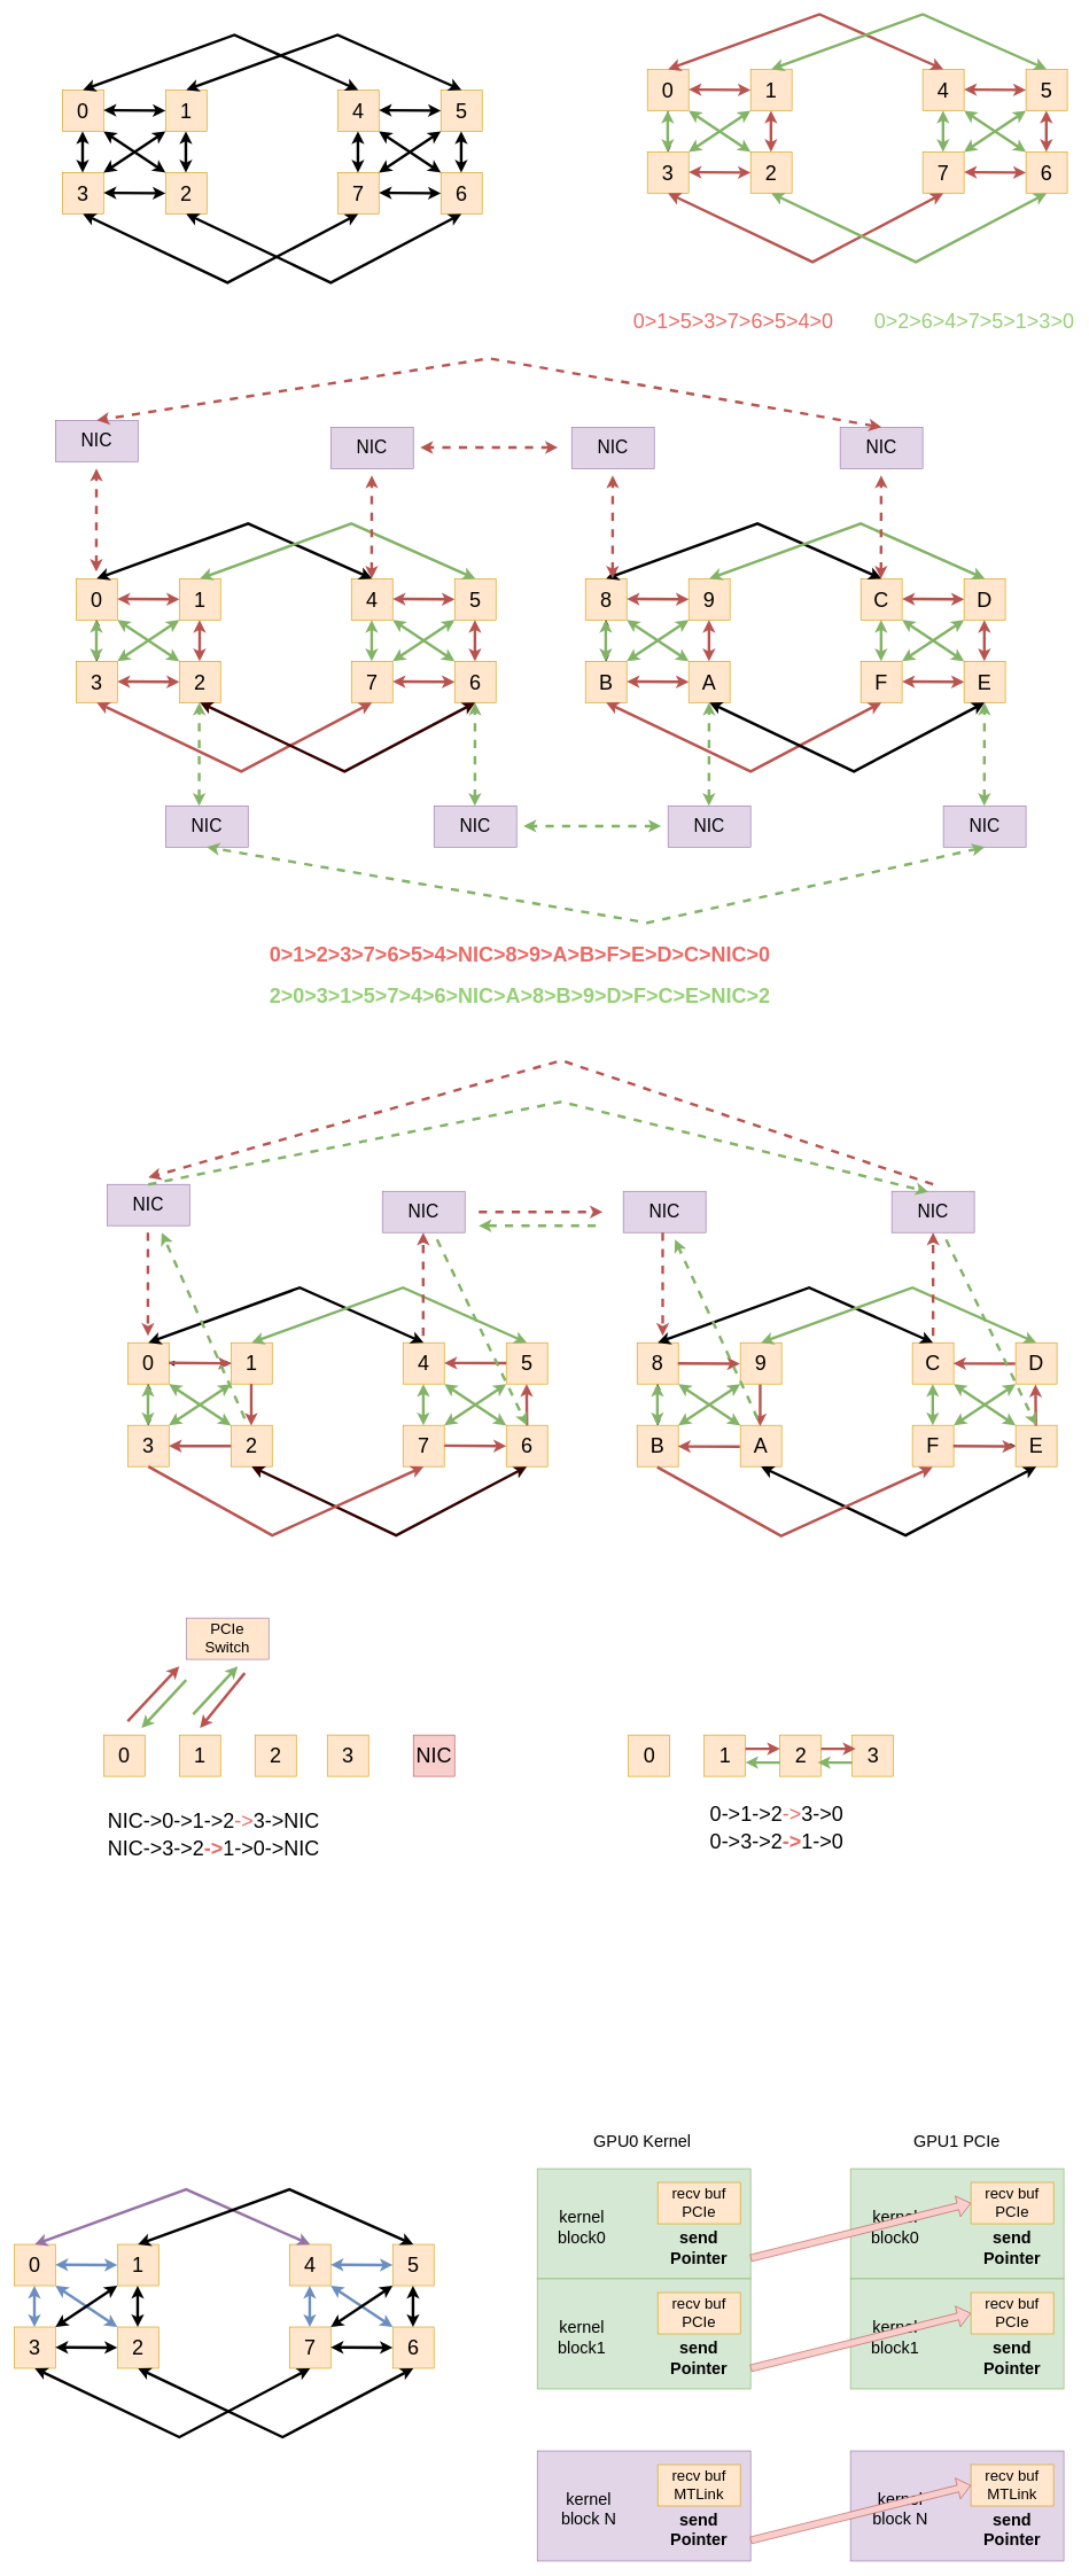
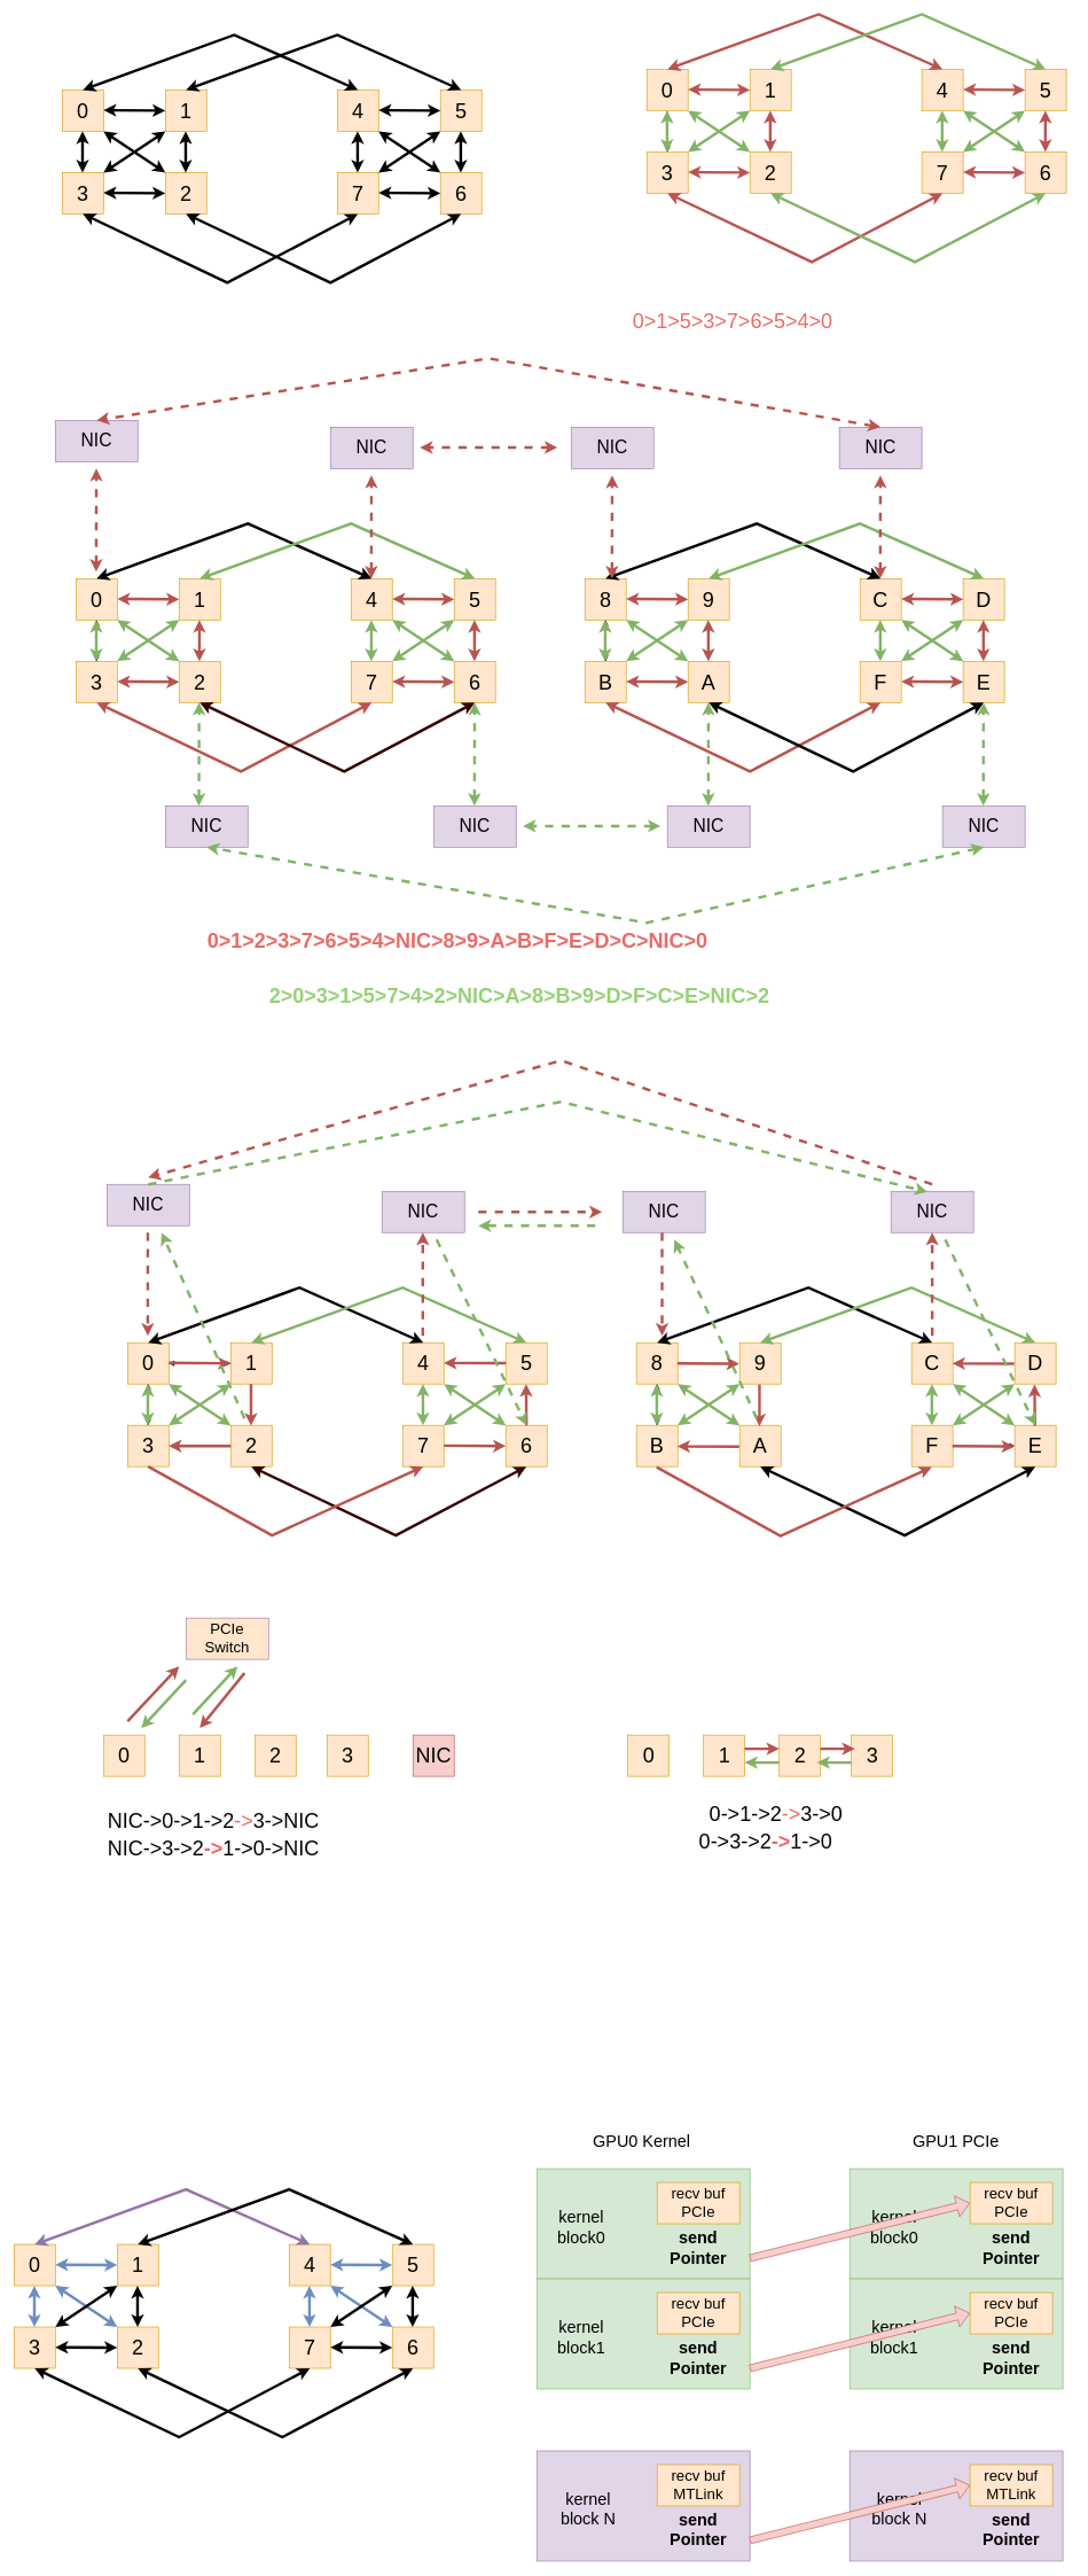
- <mxCell id="76" value="&lt;font color=&quot;#97d077&quot; style=&quot;font-size: 30px;&quot;&gt;0&amp;gt;2&amp;gt;6&amp;gt;4&amp;gt;7&amp;gt;5&amp;gt;1&amp;gt;3&amp;gt;0&lt;/font&gt;" style="text;html=1;strokeColor=none;fillColor=none;align=center;verticalAlign=middle;whiteSpace=wrap;rounded=0;" parent="1" vertex="1"><mxGeometry x="1270" y="450" width="290" height="30" as="geometry" /></mxCell>
- <mxCell id="133" value="&lt;font color=&quot;#ea6b66&quot; style=&quot;font-size: 30px;&quot;&gt;&lt;b&gt;0&amp;gt;1&amp;gt;2&amp;gt;3&amp;gt;7&amp;gt;6&amp;gt;5&amp;gt;4&amp;gt;NIC&amp;gt;8&amp;gt;9&amp;gt;A&amp;gt;B&amp;gt;F&amp;gt;E&amp;gt;D&amp;gt;C&amp;gt;NIC&amp;gt;0&lt;/b&gt;&lt;/font&gt;" style="text;html=1;strokeColor=none;fillColor=none;align=center;verticalAlign=middle;whiteSpace=wrap;rounded=0;" parent="1" vertex="1"><mxGeometry x="100" y="1370" width="1310" height="30" as="geometry" /></mxCell>
+ <mxCell id="133" value="&lt;font color=&quot;#ea6b66&quot; style=&quot;font-size: 30px;&quot;&gt;&lt;b&gt;0&amp;gt;1&amp;gt;2&amp;gt;3&amp;gt;7&amp;gt;6&amp;gt;5&amp;gt;4&amp;gt;NIC&amp;gt;8&amp;gt;9&amp;gt;A&amp;gt;B&amp;gt;F&amp;gt;E&amp;gt;D&amp;gt;C&amp;gt;NIC&amp;gt;0&lt;/b&gt;&lt;/font&gt;" style="text;html=1;strokeColor=none;fillColor=none;align=center;verticalAlign=middle;whiteSpace=wrap;rounded=0;" parent="1" vertex="1"><mxGeometry x="10" y="1350" width="1310" height="30" as="geometry" /></mxCell>
- <mxCell id="134" value="&lt;font color=&quot;#97d077&quot; style=&quot;font-size: 30px;&quot;&gt;&lt;b&gt;2&amp;gt;0&amp;gt;3&amp;gt;1&amp;gt;5&amp;gt;7&amp;gt;4&amp;gt;6&amp;gt;NIC&amp;gt;A&amp;gt;8&amp;gt;B&amp;gt;9&amp;gt;D&amp;gt;F&amp;gt;C&amp;gt;E&amp;gt;NIC&amp;gt;2&lt;/b&gt;&lt;/font&gt;" style="text;html=1;strokeColor=none;fillColor=none;align=center;verticalAlign=middle;whiteSpace=wrap;rounded=0;" parent="1" vertex="1"><mxGeometry x="240" y="1430" width="1030" height="30" as="geometry" /></mxCell>
+ <mxCell id="134" value="&lt;font color=&quot;#97d077&quot; style=&quot;font-size: 30px;&quot;&gt;&lt;b&gt;2&amp;gt;0&amp;gt;3&amp;gt;1&amp;gt;5&amp;gt;7&amp;gt;4&amp;gt;2&amp;gt;NIC&amp;gt;A&amp;gt;8&amp;gt;B&amp;gt;9&amp;gt;D&amp;gt;F&amp;gt;C&amp;gt;E&amp;gt;NIC&amp;gt;2&lt;/b&gt;&lt;/font&gt;" style="text;html=1;strokeColor=none;fillColor=none;align=center;verticalAlign=middle;whiteSpace=wrap;rounded=0;" parent="1" vertex="1"><mxGeometry x="240" y="1430" width="1030" height="30" as="geometry" /></mxCell>
- <mxCell id="271" value="&lt;span style=&quot;font-size: 30px;&quot;&gt;0-&amp;gt;3-&amp;gt;2&lt;b&gt;&lt;font color=&quot;#ea6b66&quot;&gt;-&amp;gt;&lt;/font&gt;&lt;/b&gt;1-&amp;gt;0&lt;/span&gt;" style="text;html=1;strokeColor=none;fillColor=none;align=center;verticalAlign=middle;whiteSpace=wrap;rounded=0;" parent="1" vertex="1"><mxGeometry x="972.5" y="2660" width="310" height="30" as="geometry" /></mxCell>
+ <mxCell id="271" value="&lt;span style=&quot;font-size: 30px;&quot;&gt;0-&amp;gt;3-&amp;gt;2&lt;b&gt;&lt;font color=&quot;#ea6b66&quot;&gt;-&amp;gt;&lt;/font&gt;&lt;/b&gt;1-&amp;gt;0&lt;/span&gt;" style="text;html=1;strokeColor=none;fillColor=none;align=center;verticalAlign=middle;whiteSpace=wrap;rounded=0;" parent="1" vertex="1"><mxGeometry x="957.5" y="2660" width="310" height="30" as="geometry" /></mxCell>
